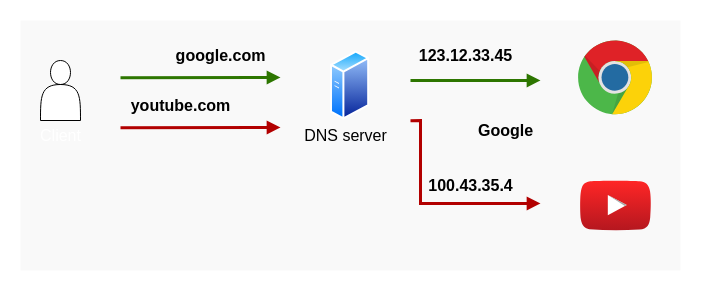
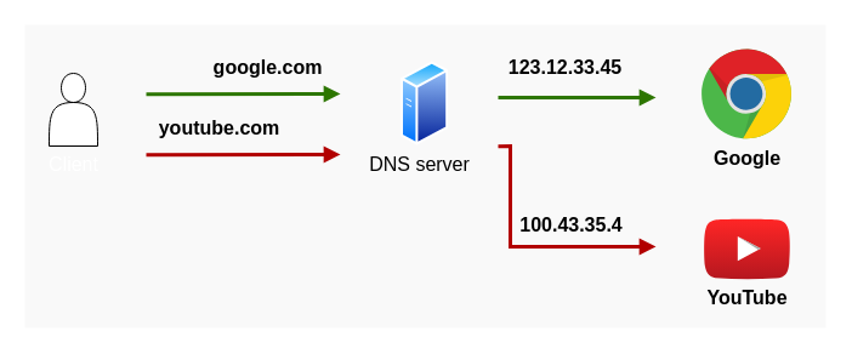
- <mxCell id="17" value="Google" style="text;html=1;align=center;verticalAlign=middle;resizable=0;points=[];autosize=1;strokeColor=none;fillColor=none;glass=0;fontSize=16;fontStyle=1;fontColor=#000000;" vertex="1" parent="1"><mxGeometry x="465" y="115.4" width="80" height="30" as="geometry" /></mxCell>
+ <mxCell id="17" value="Google" style="text;html=1;align=center;verticalAlign=middle;resizable=0;points=[];autosize=1;strokeColor=none;fillColor=none;glass=0;fontSize=16;fontStyle=1;fontColor=#000000;" vertex="1" parent="1"><mxGeometry x="575" y="115.4" width="80" height="30" as="geometry" /></mxCell>
+ <mxCell id="18" value="YouTube" style="text;html=1;align=center;verticalAlign=middle;resizable=0;points=[];autosize=1;strokeColor=none;fillColor=none;glass=0;fontSize=16;fontStyle=1;fontColor=#000000;" vertex="1" parent="1"><mxGeometry x="569.99" y="230" width="90" height="30" as="geometry" /></mxCell>
